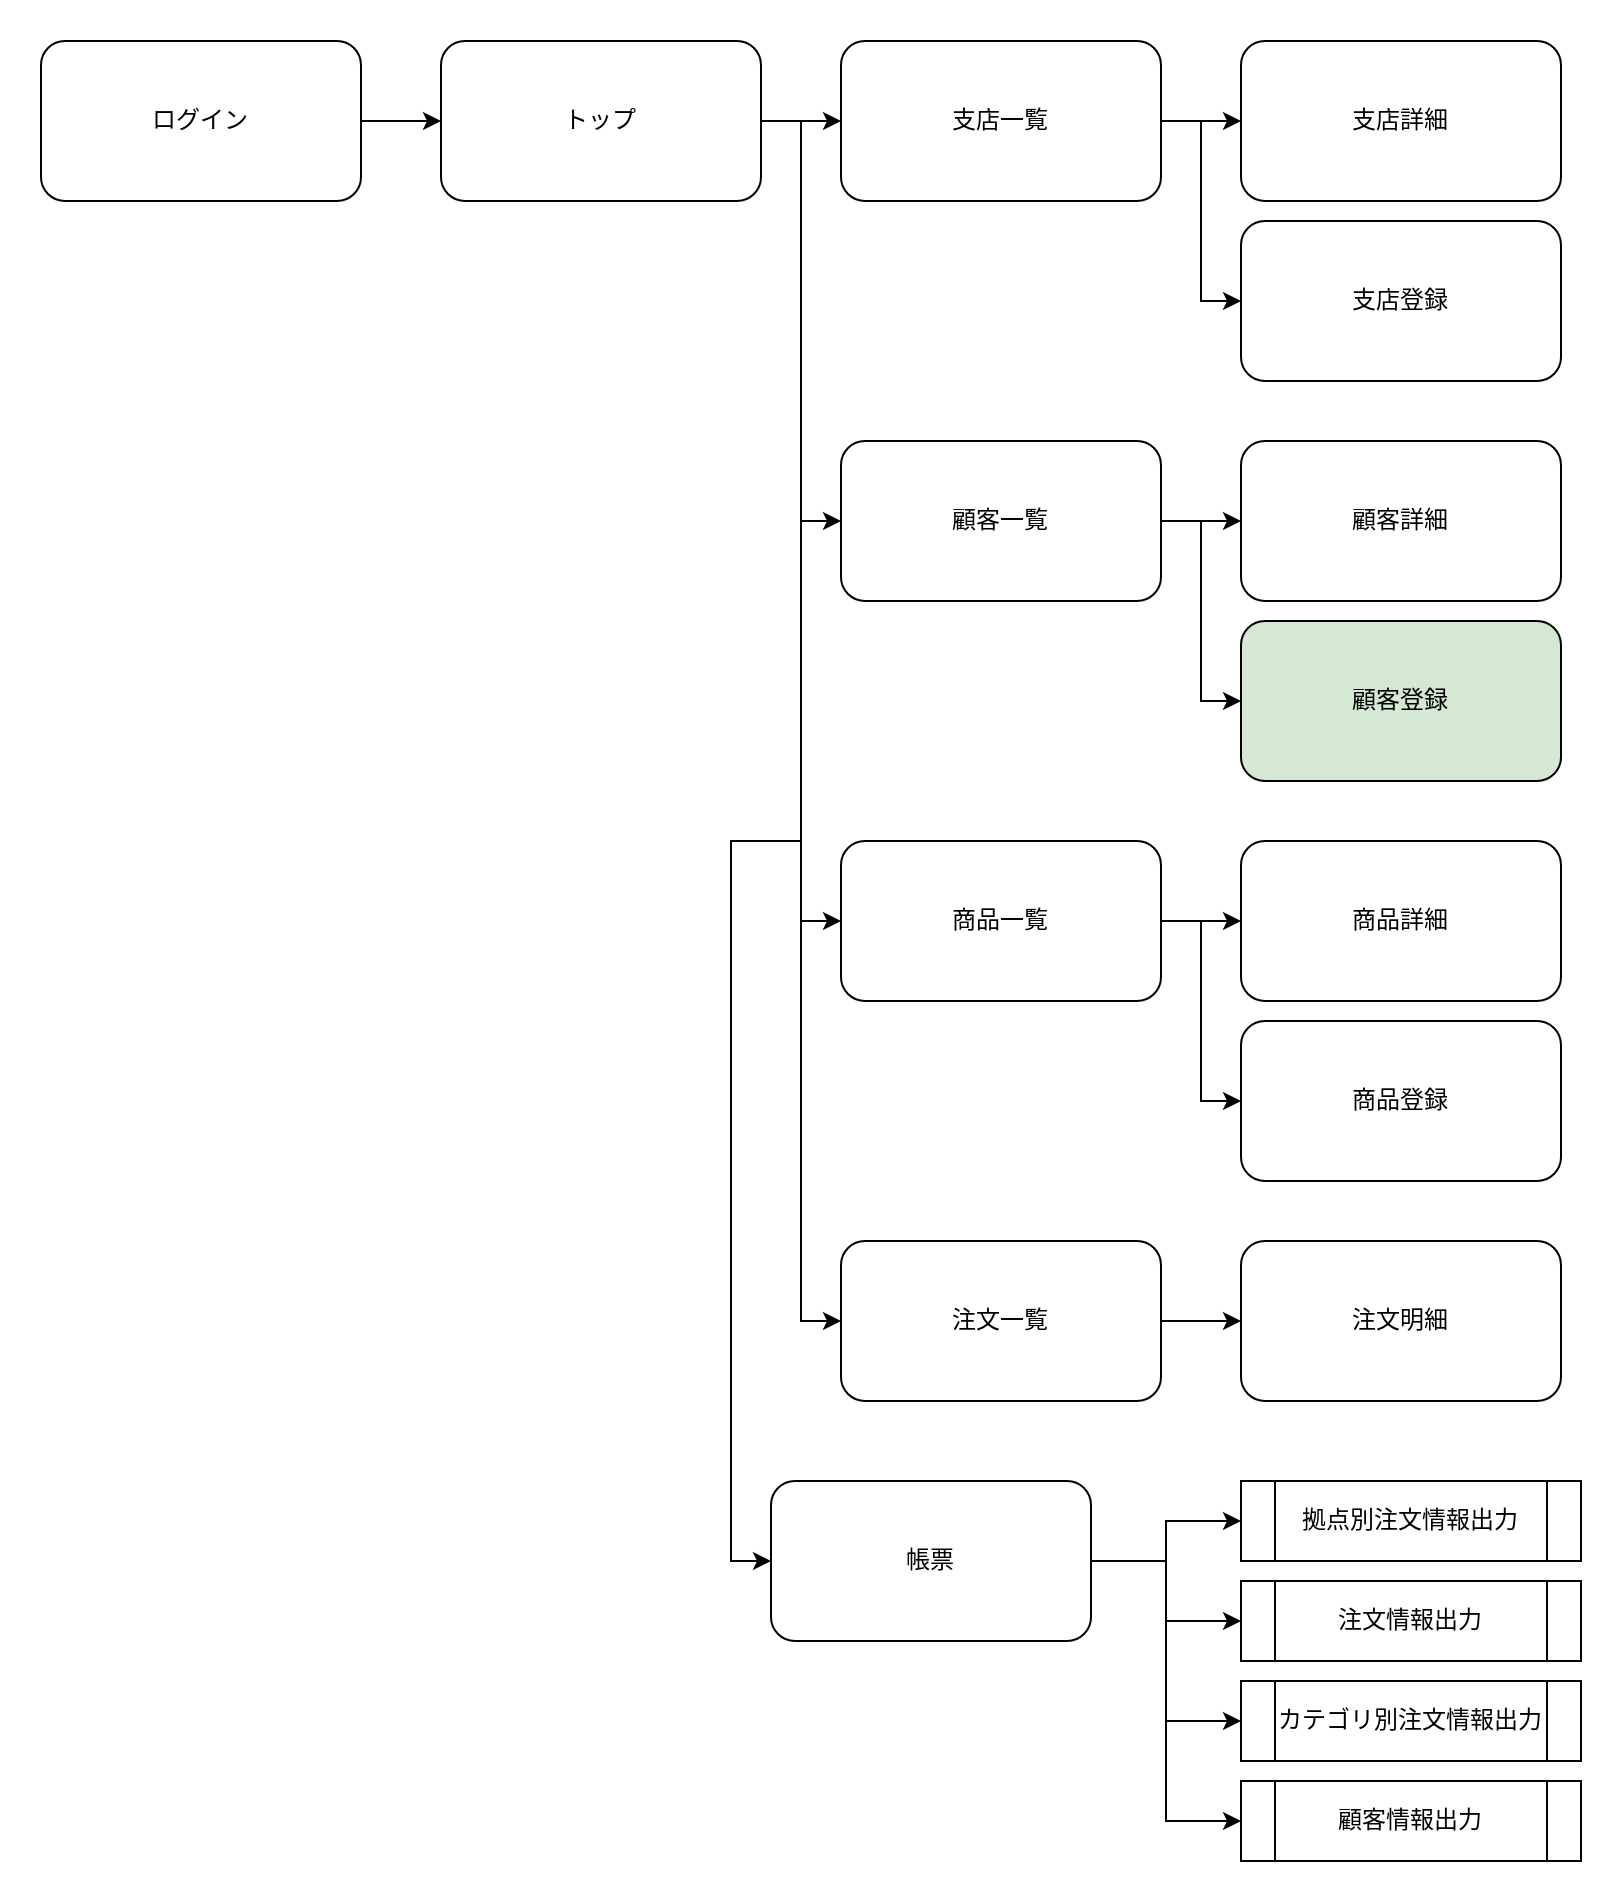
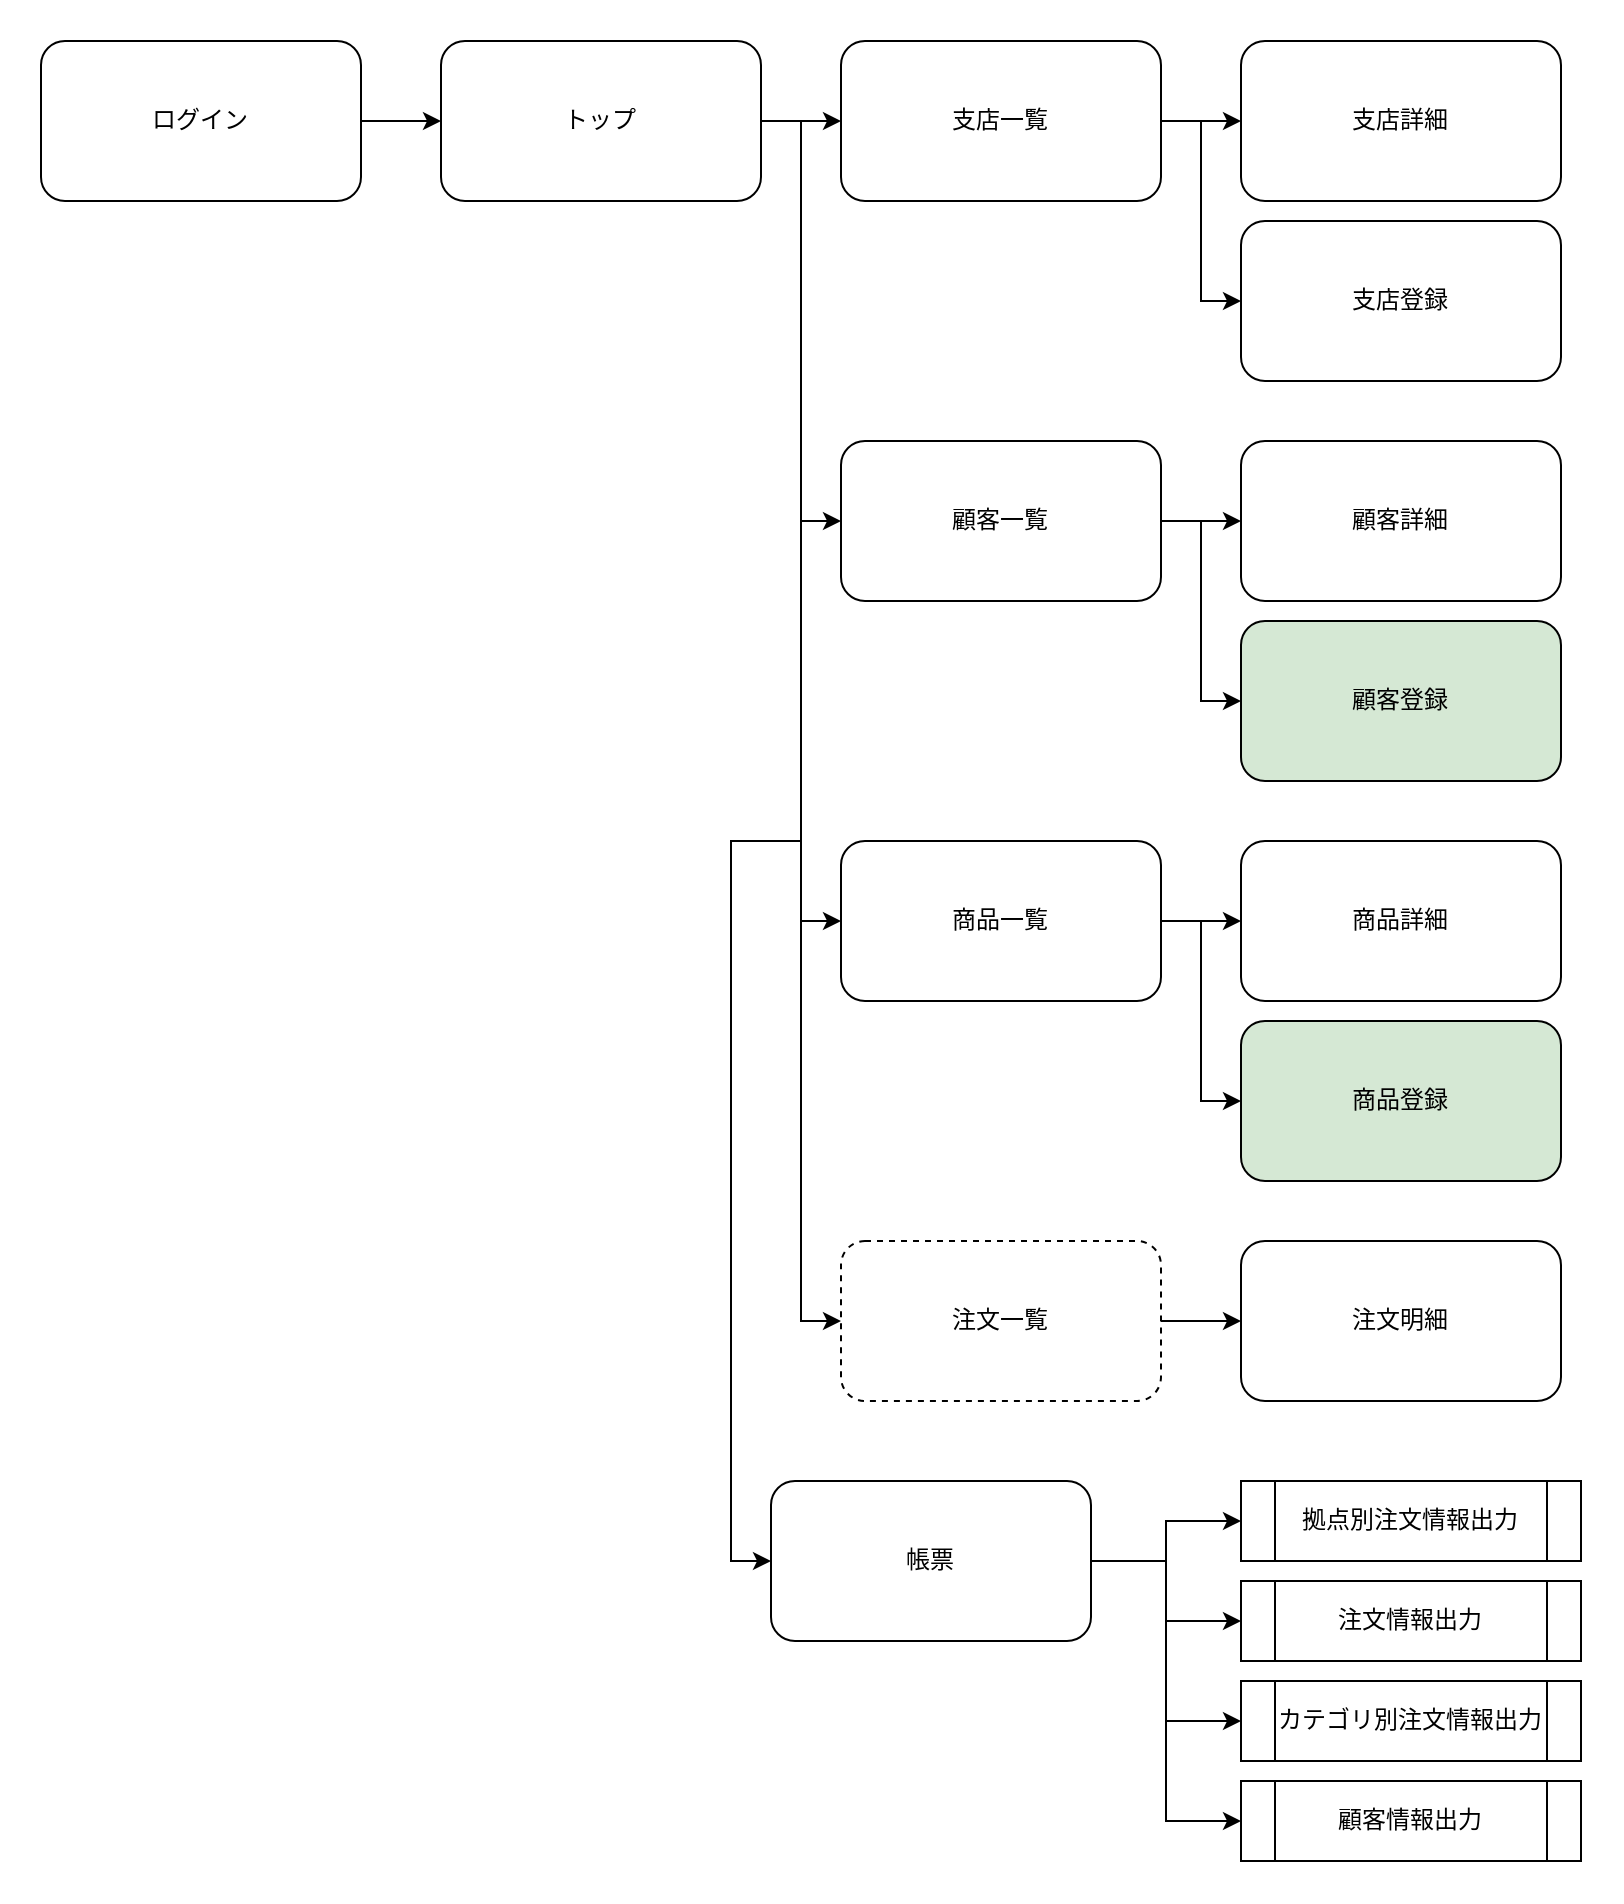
- <mxCell id="24" value="商品登録" style="rounded=1;whiteSpace=wrap;html=1;" vertex="1" parent="1"><mxGeometry x="620" y="510" width="160" height="80" as="geometry" /></mxCell>
+ <mxCell id="24" value="商品登録" style="rounded=1;whiteSpace=wrap;html=1;fillColor=#d5e8d4;" vertex="1" parent="1"><mxGeometry x="620" y="510" width="160" height="80" as="geometry" /></mxCell>
- <mxCell id="26" value="注文一覧" style="rounded=1;whiteSpace=wrap;html=1;" vertex="1" parent="1"><mxGeometry x="420" y="620" width="160" height="80" as="geometry" /></mxCell>
+ <mxCell id="26" value="注文一覧" style="rounded=1;whiteSpace=wrap;html=1;dashed=1;" vertex="1" parent="1"><mxGeometry x="420" y="620" width="160" height="80" as="geometry" /></mxCell>
